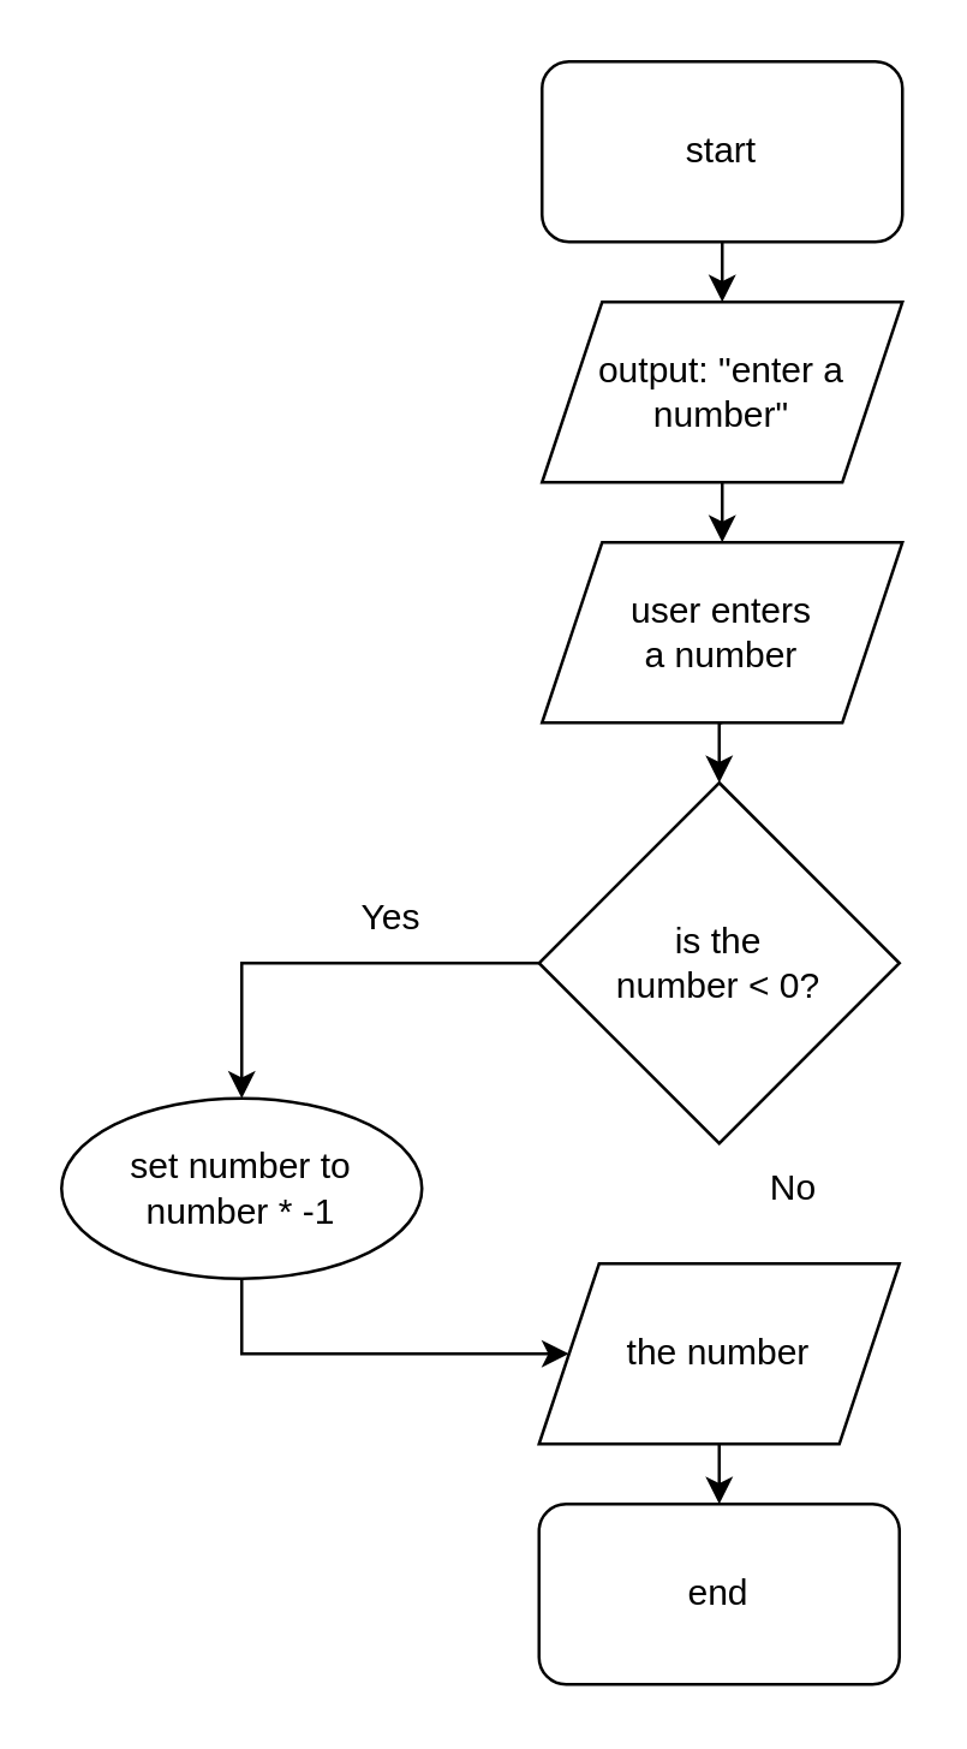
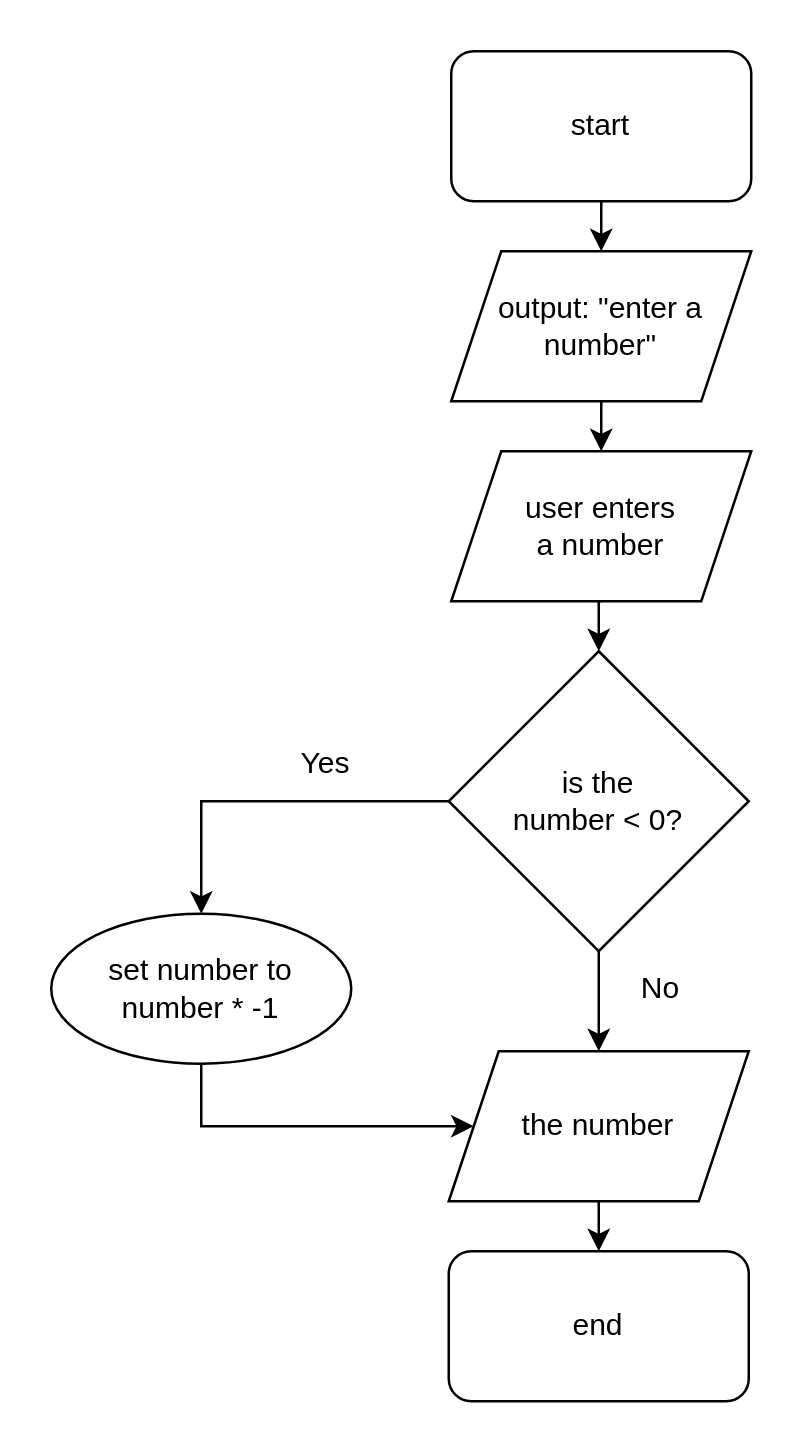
+ <mxCell id="9" style="edgeStyle=orthogonalEdgeStyle;rounded=0;orthogonalLoop=1;jettySize=auto;html=1;exitX=0.5;exitY=1;exitDx=0;exitDy=0;entryX=0.5;entryY=0;entryDx=0;entryDy=0;" edge="1" parent="1" source="10" target="12"><mxGeometry relative="1" as="geometry" /></mxCell>
